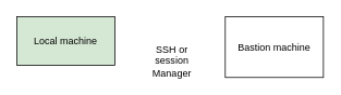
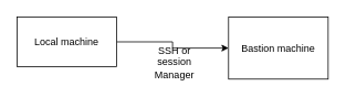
- <mxCell id="3" value="Local machine" style="rounded=0;whiteSpace=wrap;html=1;fillColor=#d5e8d4;" parent="1" vertex="1"><mxGeometry x="20" y="20" width="120" height="60" as="geometry" /></mxCell>
+ <mxCell id="3" value="Local machine" style="rounded=0;whiteSpace=wrap;html=1;" parent="1" vertex="1"><mxGeometry x="20" y="20" width="120" height="60" as="geometry" /></mxCell>
+ <mxCell id="2" style="edgeStyle=orthogonalEdgeStyle;rounded=0;orthogonalLoop=1;jettySize=auto;html=1;" edge="1" parent="1" source="3" target="4"><mxGeometry relative="1" as="geometry" /></mxCell>
